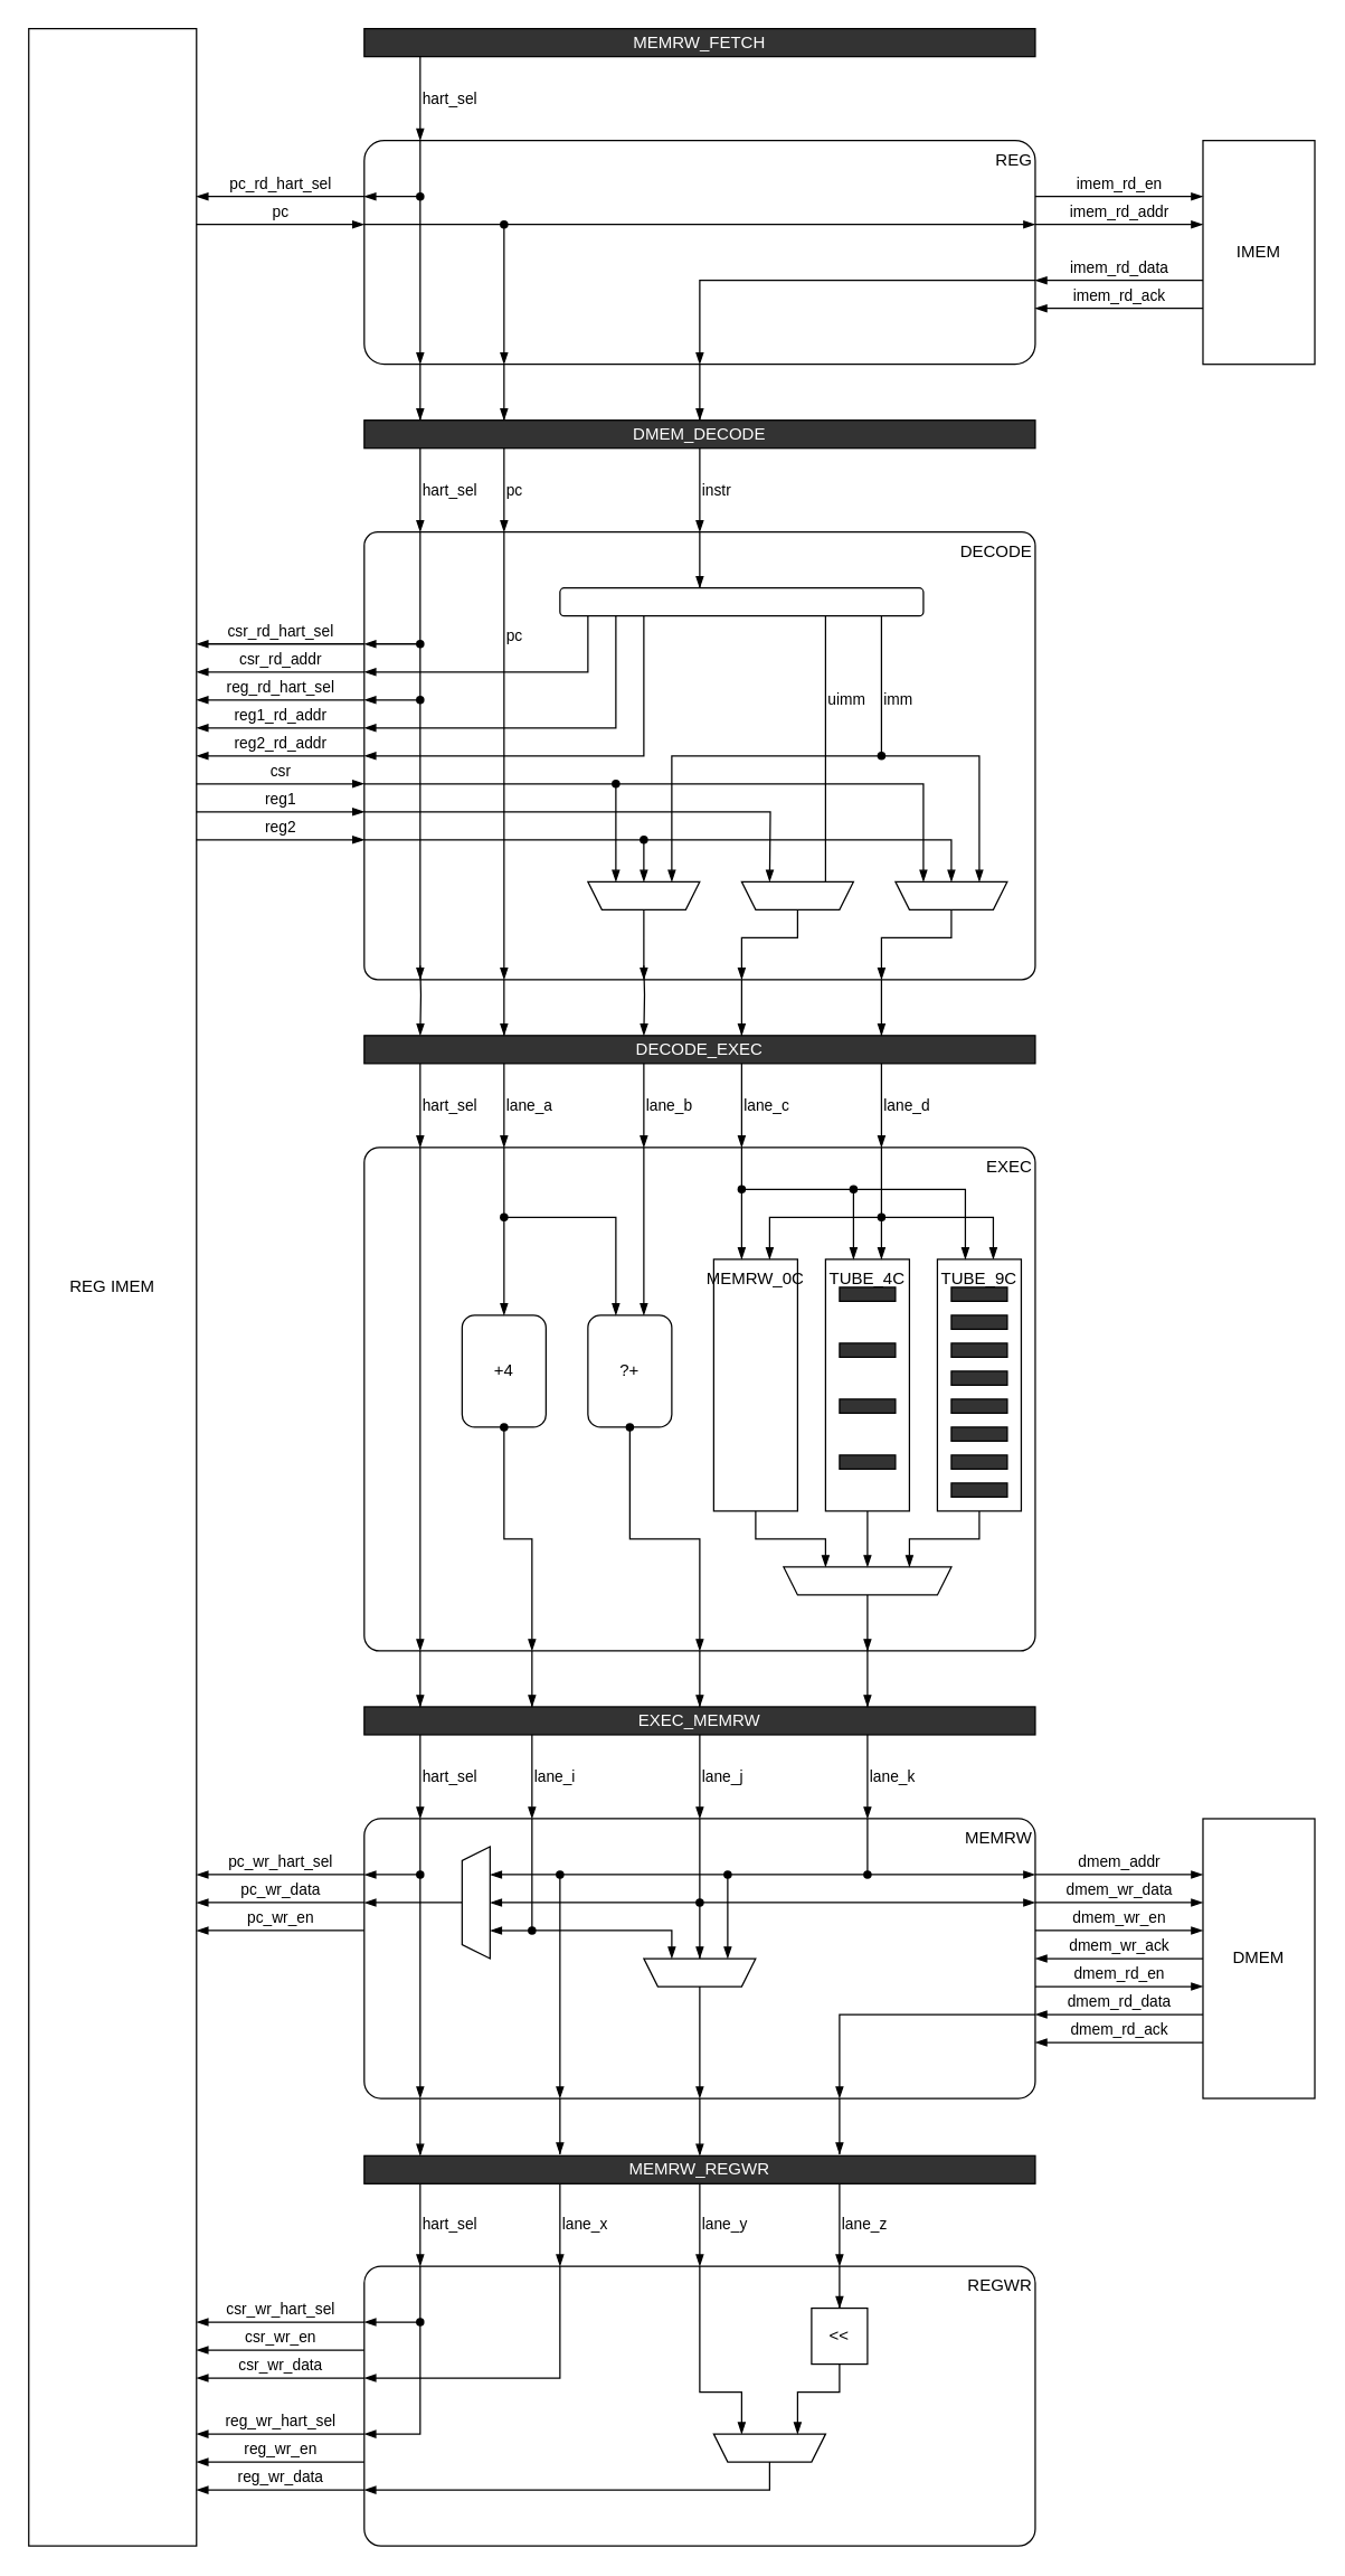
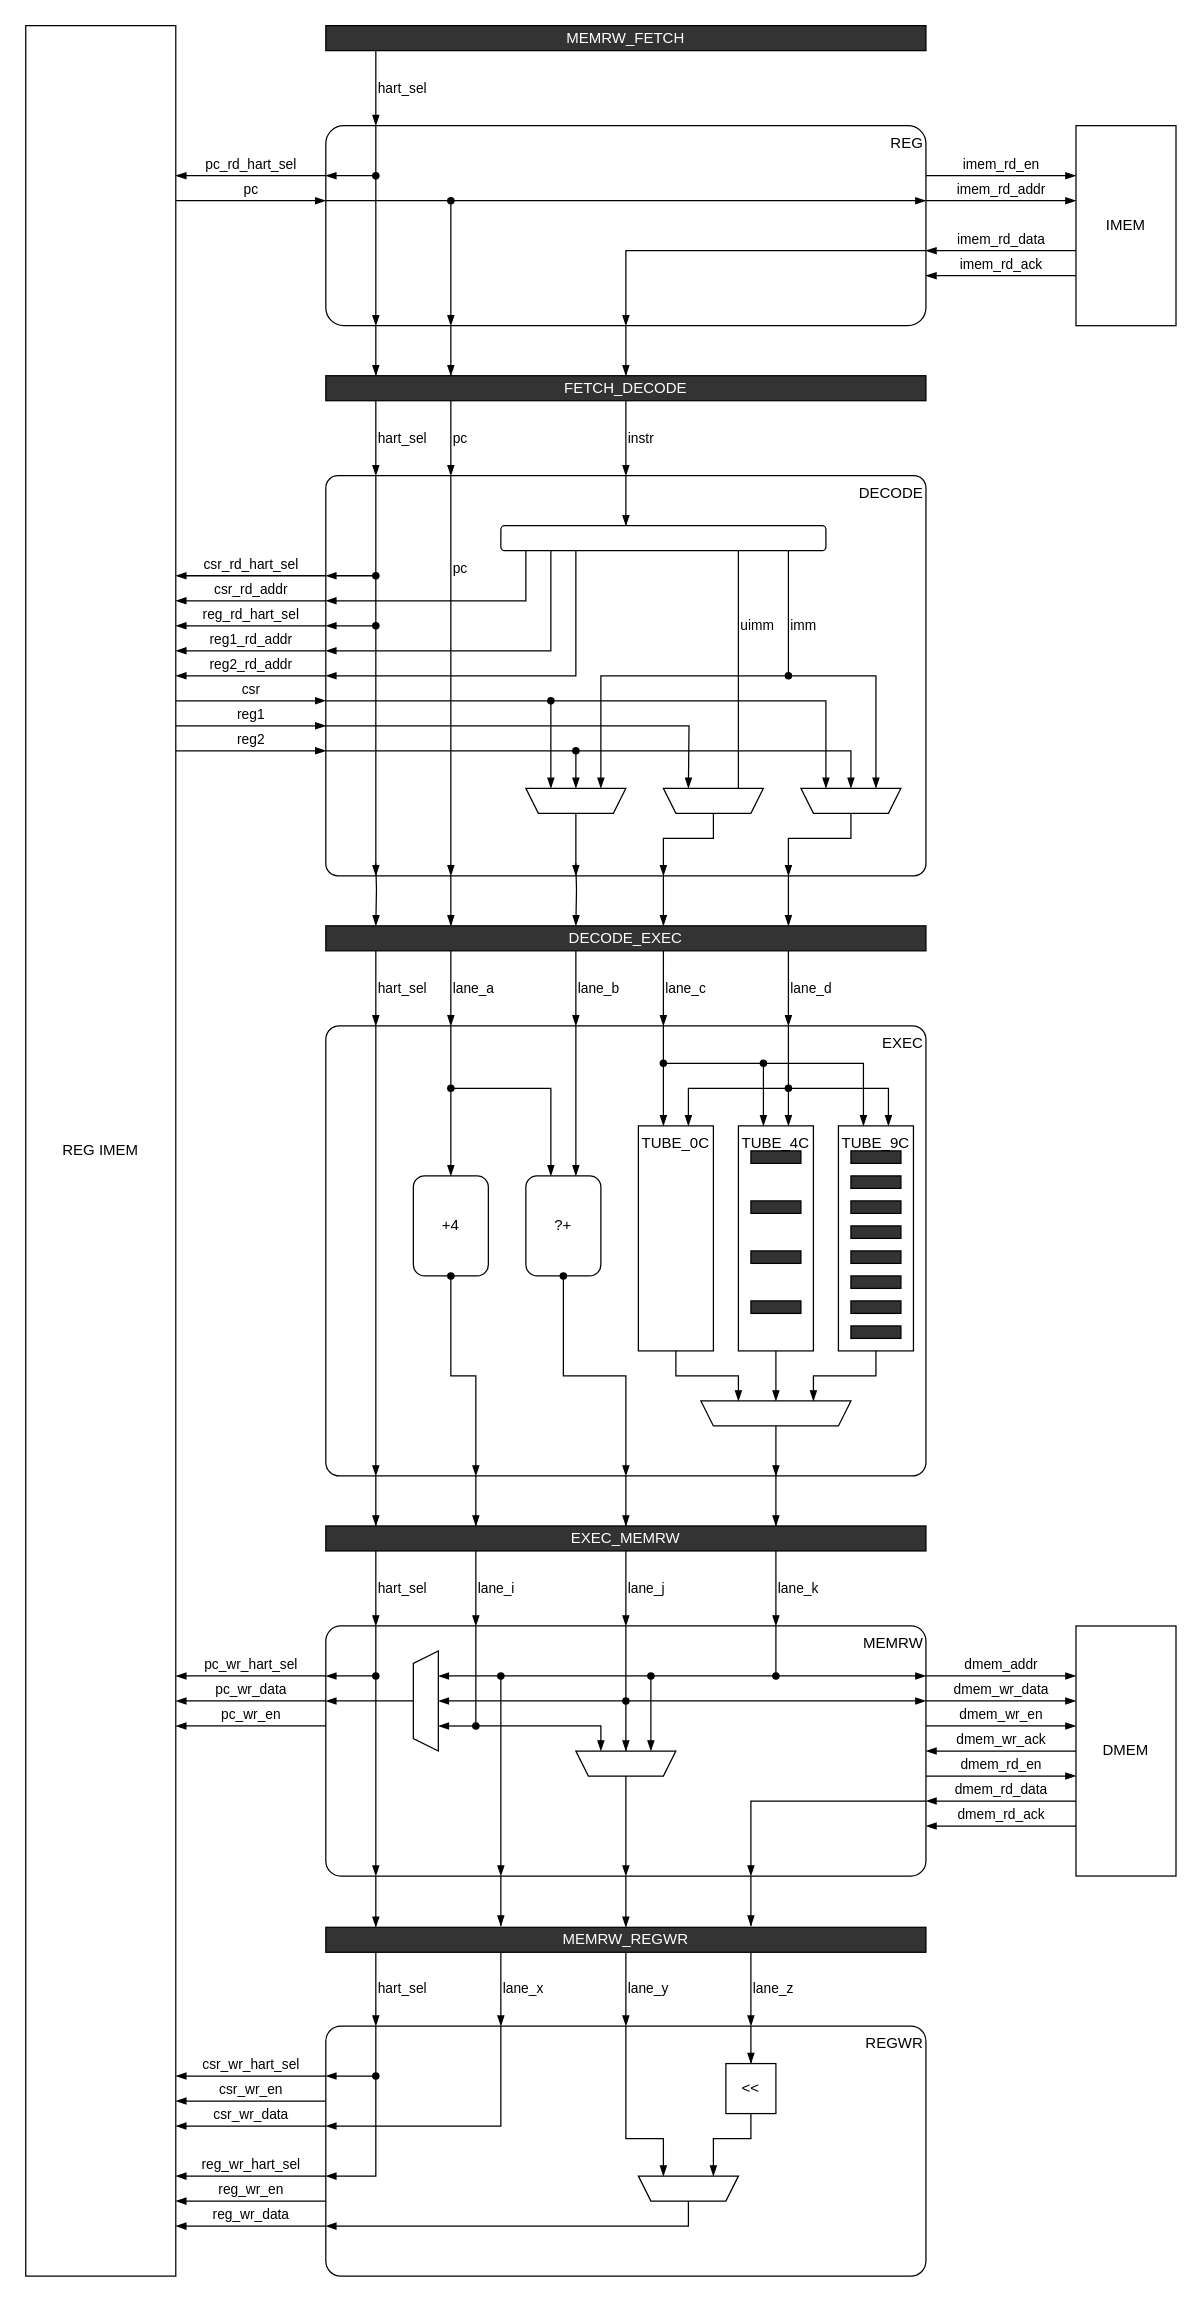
- <mxCell id="13" value="DMEM_DECODE" style="rounded=0;whiteSpace=wrap;html=1;fontColor=#FFFFFF;fillColor=#333333;" parent="1" vertex="1"><mxGeometry x="260" y="300" width="480" height="20" as="geometry" /></mxCell>
+ <mxCell id="13" value="FETCH_DECODE" style="rounded=0;whiteSpace=wrap;html=1;fontColor=#FFFFFF;fillColor=#333333;" parent="1" vertex="1"><mxGeometry x="260" y="300" width="480" height="20" as="geometry" /></mxCell>
- <mxCell id="54" value="MEMRW_0C" style="rounded=0;whiteSpace=wrap;html=1;verticalAlign=top;" parent="1" vertex="1"><mxGeometry x="510" y="900" width="60" height="180" as="geometry" /></mxCell>
+ <mxCell id="54" value="TUBE_0C" style="rounded=0;whiteSpace=wrap;html=1;verticalAlign=top;" parent="1" vertex="1"><mxGeometry x="510" y="900" width="60" height="180" as="geometry" /></mxCell>
